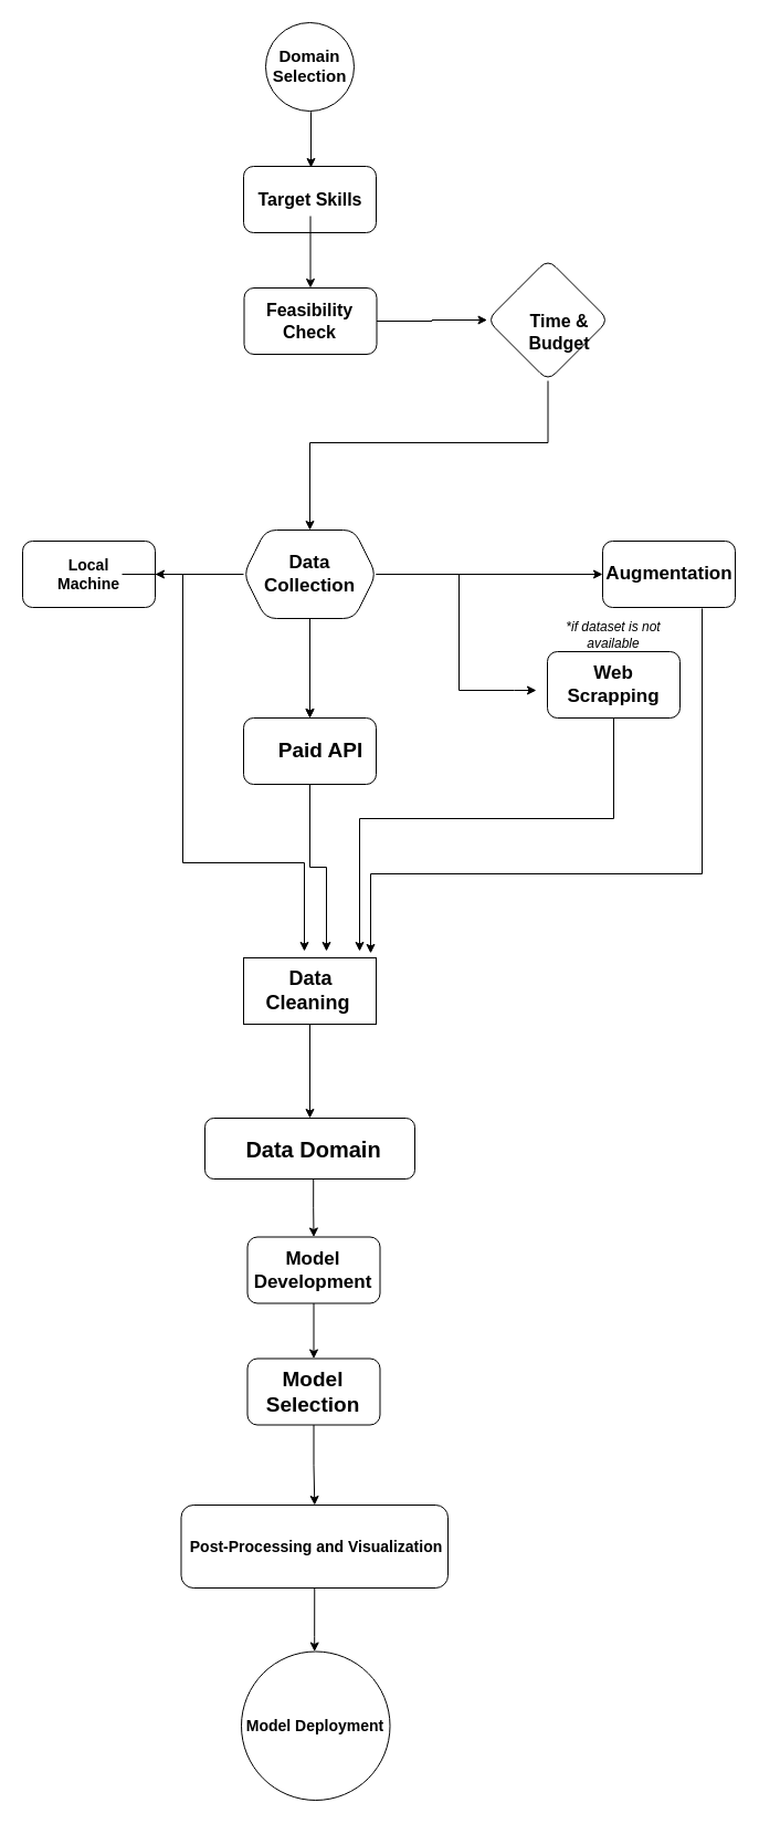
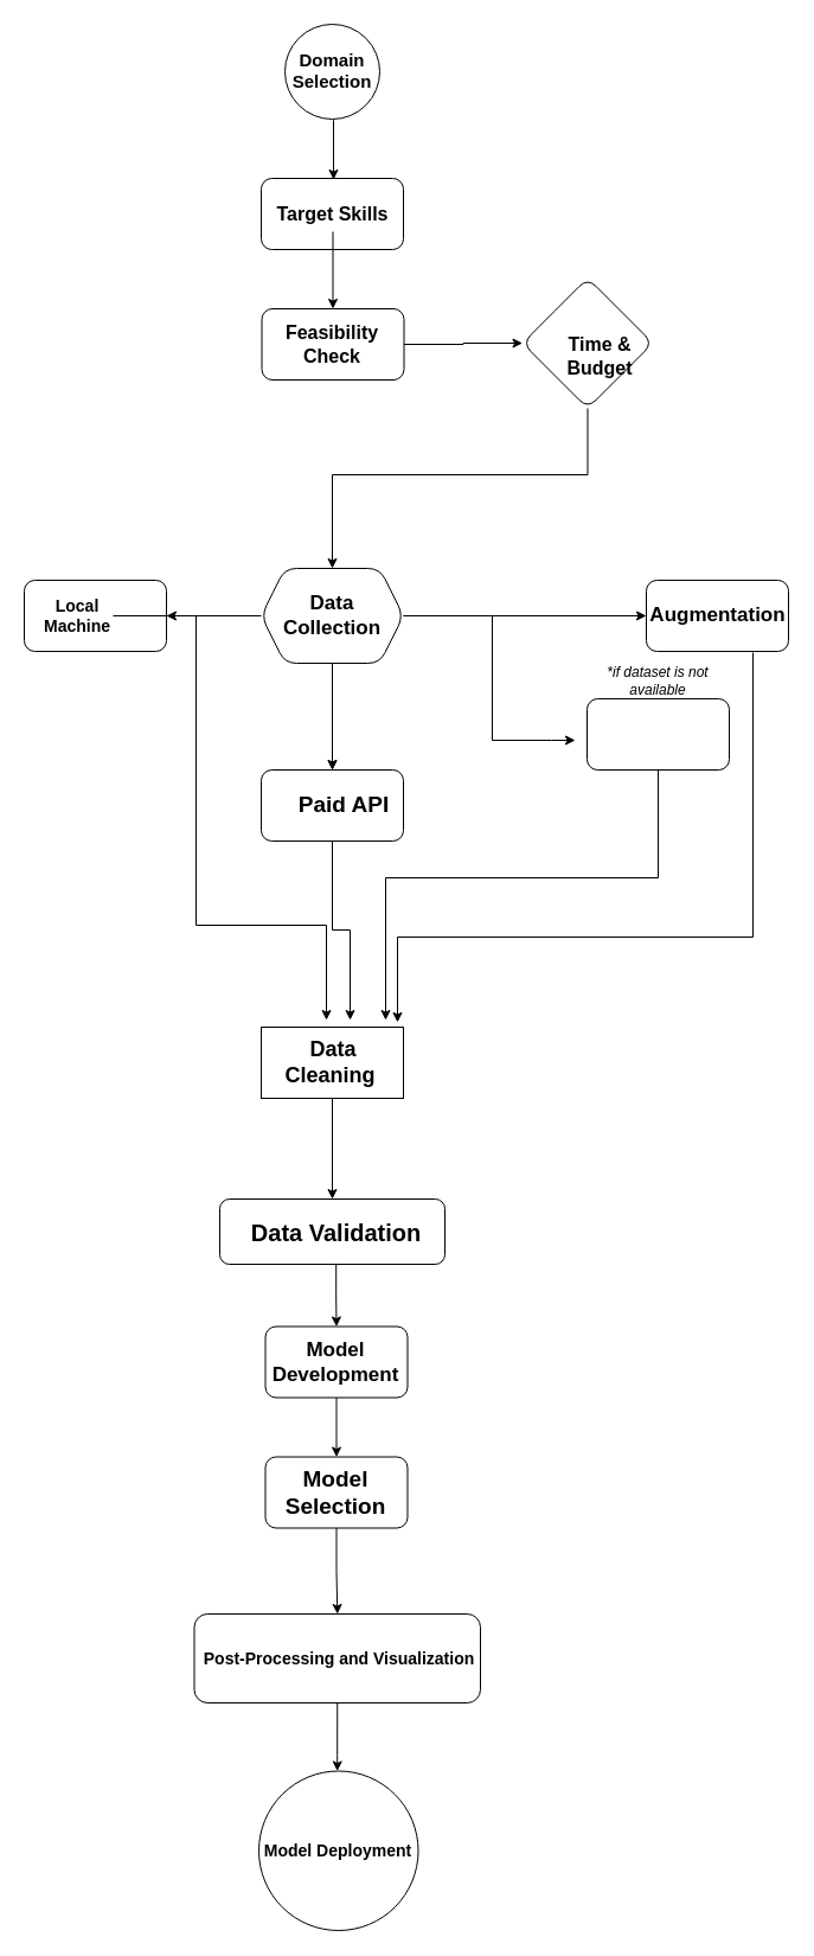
- <mxCell id="20" value="Local Machine" style="text;html=1;align=center;verticalAlign=middle;whiteSpace=wrap;rounded=0;fontSize=14;fontStyle=1" vertex="1" parent="1"><mxGeometry x="50" y="504" width="60" height="30" as="geometry" /></mxCell>
+ <mxCell id="20" value="Local Machine" style="text;html=1;align=center;verticalAlign=middle;whiteSpace=wrap;rounded=0;fontSize=14;fontStyle=1" vertex="1" parent="1"><mxGeometry x="35" y="504" width="60" height="30" as="geometry" /></mxCell>
- <mxCell id="26" value="Web Scrapping" style="text;html=1;align=center;verticalAlign=middle;whiteSpace=wrap;rounded=0;fontSize=17;fontStyle=1" vertex="1" parent="1"><mxGeometry x="525" y="604" width="60" height="30" as="geometry" /></mxCell>
- <mxCell id="32" value="Data Domain" style="text;html=1;align=center;verticalAlign=middle;whiteSpace=wrap;rounded=0;fontSize=20;fontStyle=1" vertex="1" parent="1"><mxGeometry x="187.87" y="1023.5" width="191.25" height="30" as="geometry" /></mxCell>
+ <mxCell id="32" value="Data Validation" style="text;html=1;align=center;verticalAlign=middle;whiteSpace=wrap;rounded=0;fontSize=20;fontStyle=1" vertex="1" parent="1"><mxGeometry x="187.87" y="1023.5" width="191.25" height="30" as="geometry" /></mxCell>
